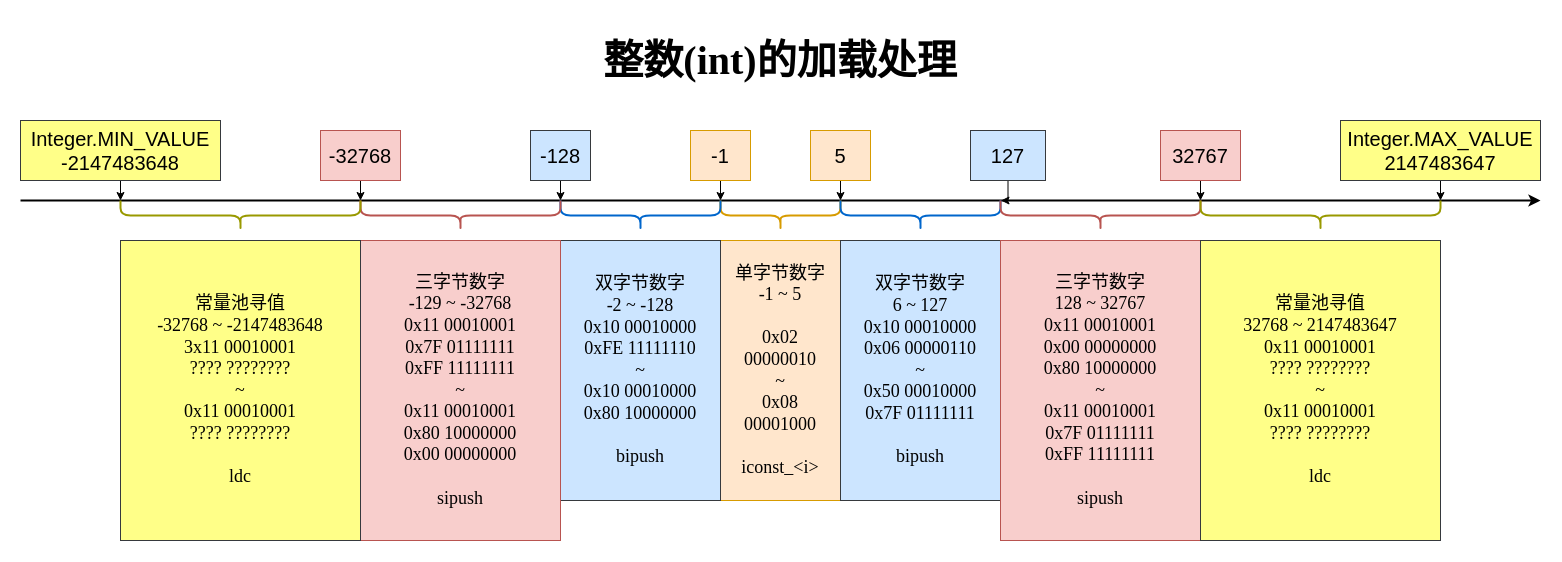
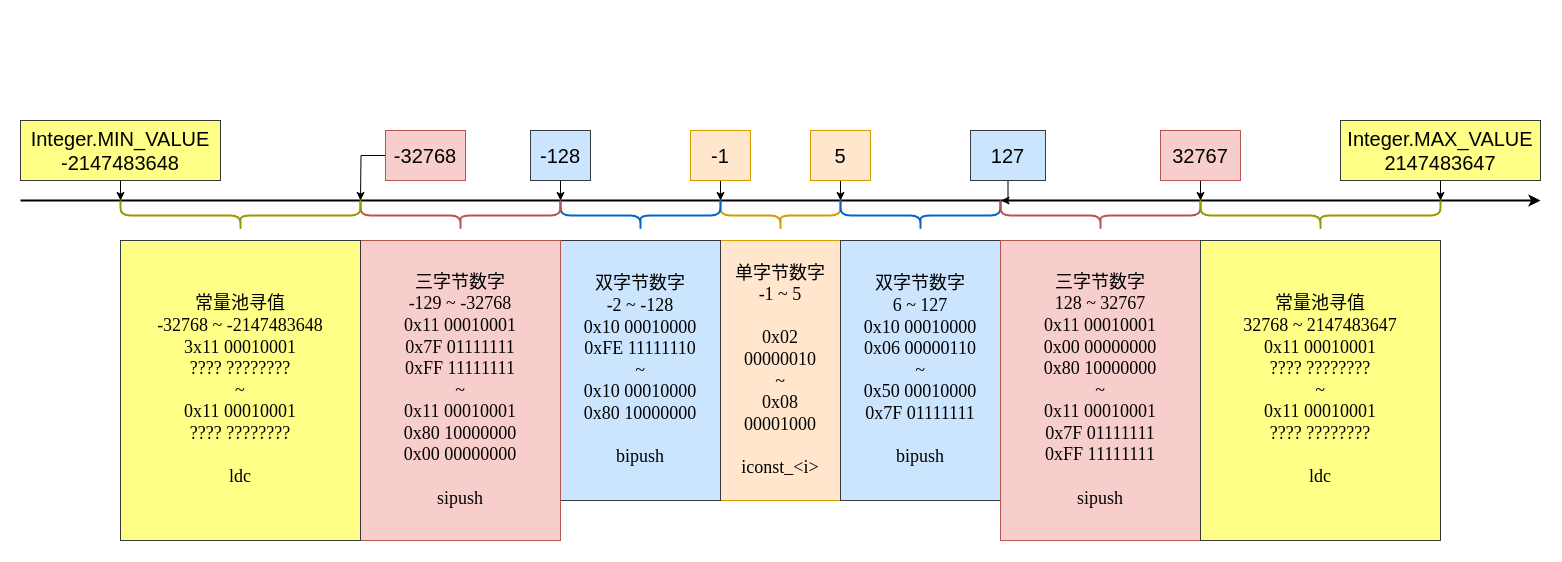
- <mxCell id="33" value="整数(int)的加载处理" style="text;html=1;strokeColor=none;fillColor=none;align=center;verticalAlign=middle;whiteSpace=wrap;rounded=0;fontFamily=JetBrains Mono;fontSize=40;fontStyle=1" parent="1" vertex="1"><mxGeometry x="520" y="20" width="520" height="80" as="geometry" /></mxCell>
- <mxCell id="19" value="-32768" style="text;html=1;strokeColor=#b85450;fillColor=#f8cecc;align=center;verticalAlign=middle;whiteSpace=wrap;rounded=0;fontSize=20;" parent="1" vertex="1"><mxGeometry x="320" y="130" width="80" height="50" as="geometry" /></mxCell>
+ <mxCell id="19" value="-32768" style="text;html=1;strokeColor=#b85450;fillColor=#f8cecc;align=center;verticalAlign=middle;whiteSpace=wrap;rounded=0;fontSize=20;" parent="1" vertex="1"><mxGeometry x="385" y="130" width="80" height="50" as="geometry" /></mxCell>
